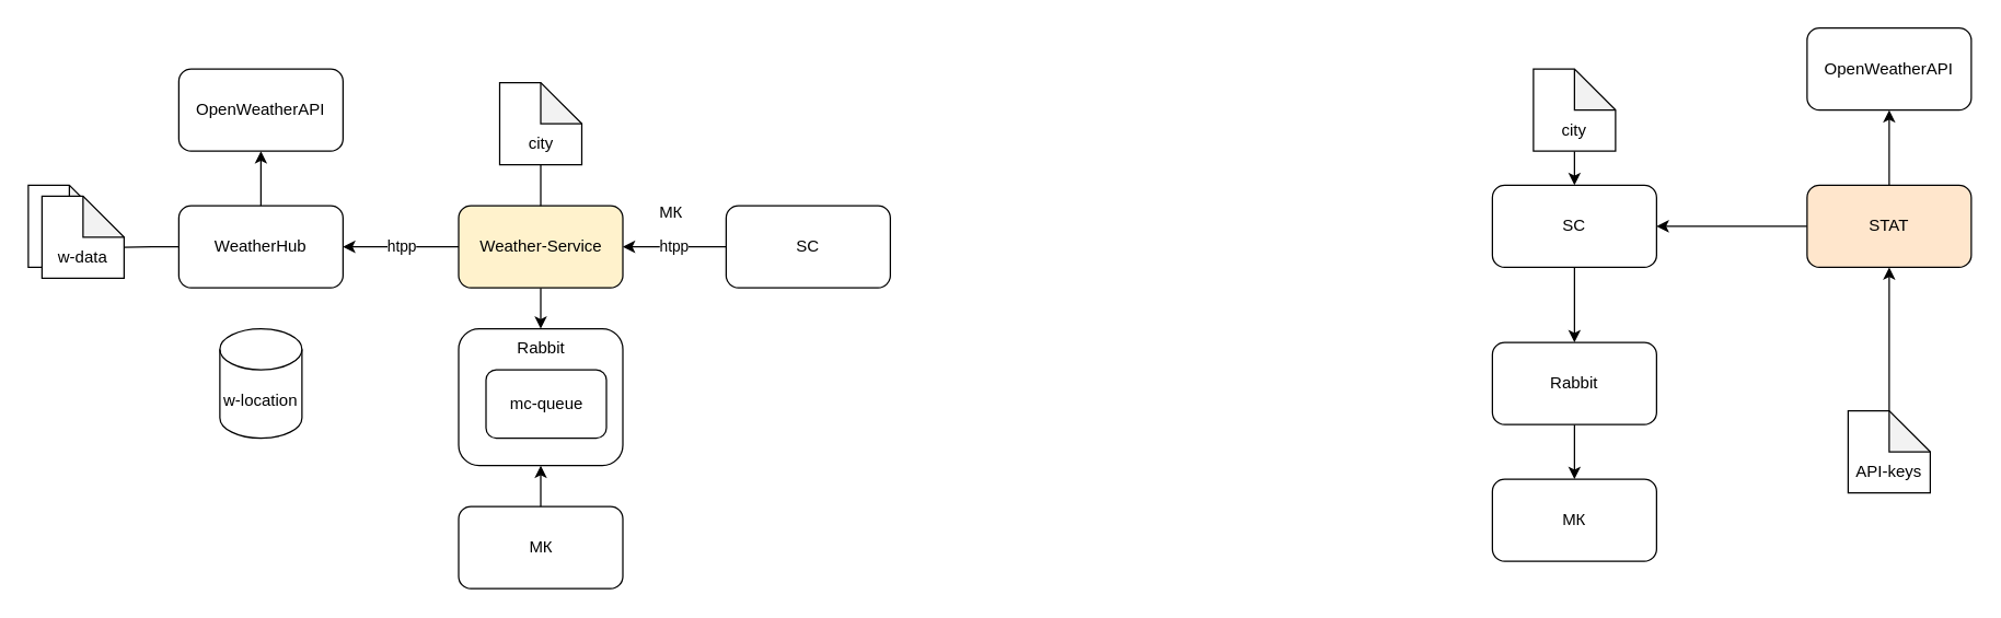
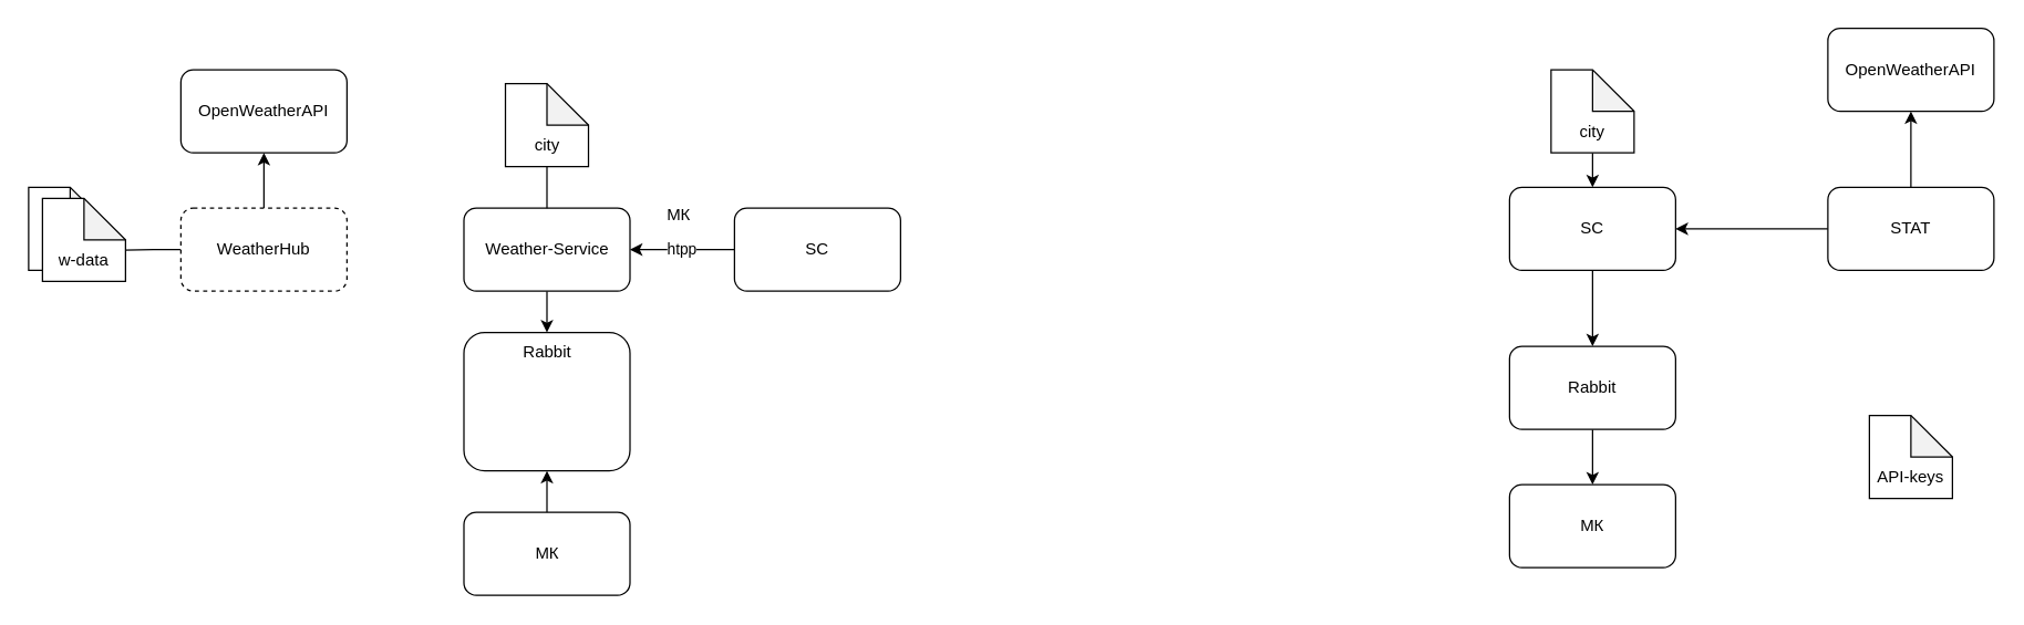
- <mxCell id="22" value="STAT" style="rounded=1;whiteSpace=wrap;html=1;fillColor=#ffe6cc;" parent="1" vertex="1"><mxGeometry x="1320" y="135" width="120" height="60" as="geometry" /></mxCell>
+ <mxCell id="22" value="STAT" style="rounded=1;whiteSpace=wrap;html=1;" parent="1" vertex="1"><mxGeometry x="1320" y="135" width="120" height="60" as="geometry" /></mxCell>
- <mxCell id="13" value="WeatherHub" style="rounded=1;whiteSpace=wrap;html=1;" parent="1" vertex="1"><mxGeometry x="130" y="150" width="120" height="60" as="geometry" /></mxCell>
+ <mxCell id="13" value="WeatherHub" style="rounded=1;whiteSpace=wrap;html=1;dashed=1;" parent="1" vertex="1"><mxGeometry x="130" y="150" width="120" height="60" as="geometry" /></mxCell>
- <mxCell id="4" value="htpp" style="edgeStyle=orthogonalEdgeStyle;rounded=0;orthogonalLoop=1;jettySize=auto;html=1;entryX=1;entryY=0.5;entryDx=0;entryDy=0;" parent="1" source="5" target="13" edge="1"><mxGeometry relative="1" as="geometry" /></mxCell>
- <mxCell id="5" value="Weather-Service" style="rounded=1;whiteSpace=wrap;html=1;fillColor=#fff2cc;" parent="1" vertex="1"><mxGeometry x="334.5" y="150" width="120" height="60" as="geometry" /></mxCell>
+ <mxCell id="5" value="Weather-Service" style="rounded=1;whiteSpace=wrap;html=1;" parent="1" vertex="1"><mxGeometry x="334.5" y="150" width="120" height="60" as="geometry" /></mxCell>
- <mxCell id="28" style="edgeStyle=orthogonalEdgeStyle;rounded=0;orthogonalLoop=1;jettySize=auto;html=1;entryX=0.5;entryY=1;entryDx=0;entryDy=0;" parent="1" source="29" target="22" edge="1"><mxGeometry relative="1" as="geometry" /></mxCell>
- <mxCell id="23" value="w-location" style="shape=cylinder3;whiteSpace=wrap;html=1;boundedLbl=1;backgroundOutline=1;size=15;" parent="1" vertex="1"><mxGeometry x="160" y="240" width="60" height="80" as="geometry" /></mxCell>
- <mxCell id="32" value="mc-queue" style="rounded=1;whiteSpace=wrap;html=1;" parent="30" vertex="1"><mxGeometry x="20" y="50" width="88" height="50" as="geometry" /></mxCell>
